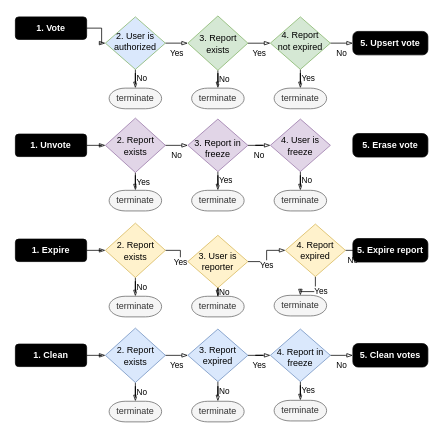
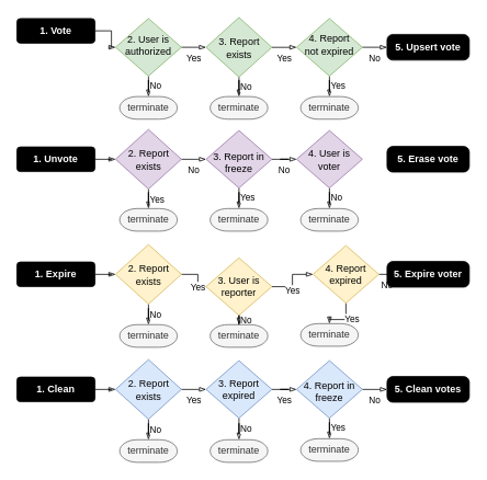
- <mxCell id="6" value="2. User is authorized" style="rhombus;whiteSpace=wrap;html=1;shadow=0;fontFamily=Helvetica;fontSize=12;align=center;strokeWidth=1;spacing=6;spacingTop=-4;fillColor=#dae8fc;strokeColor=#82b366;" parent="1" vertex="1"><mxGeometry x="140" y="22" width="80" height="70" as="geometry" /></mxCell>
+ <mxCell id="6" value="2. User is authorized" style="rhombus;whiteSpace=wrap;html=1;shadow=0;fontFamily=Helvetica;fontSize=12;align=center;strokeWidth=1;spacing=6;spacingTop=-4;fillColor=#d5e8d4;strokeColor=#82b366;" parent="1" vertex="1"><mxGeometry x="140" y="22" width="80" height="70" as="geometry" /></mxCell>
- <mxCell id="51" value="4. User is freeze" style="rhombus;whiteSpace=wrap;html=1;shadow=0;fontFamily=Helvetica;fontSize=12;align=center;strokeWidth=1;spacing=6;spacingTop=2;fillColor=#e1d5e7;strokeColor=#9673a6;" vertex="1" parent="1"><mxGeometry x="360" y="158.25" width="80" height="70" as="geometry" /></mxCell>
+ <mxCell id="51" value="4. User is voter" style="rhombus;whiteSpace=wrap;html=1;shadow=0;fontFamily=Helvetica;fontSize=12;align=center;strokeWidth=1;spacing=6;spacingTop=2;fillColor=#e1d5e7;strokeColor=#9673a6;" vertex="1" parent="1"><mxGeometry x="360" y="158.25" width="80" height="70" as="geometry" /></mxCell>
- <mxCell id="32" value="5. Expire report" style="rounded=1;whiteSpace=wrap;html=1;absoluteArcSize=1;arcSize=14;strokeWidth=1;fillColor=#000000;fontColor=#FFFFFF;fontStyle=1" vertex="1" parent="1"><mxGeometry x="470" y="317.63" width="100" height="31.25" as="geometry" /></mxCell>
+ <mxCell id="32" value="5. Expire voter" style="rounded=1;whiteSpace=wrap;html=1;absoluteArcSize=1;arcSize=14;strokeWidth=1;fillColor=#000000;fontColor=#FFFFFF;fontStyle=1" vertex="1" parent="1"><mxGeometry x="470" y="317.63" width="100" height="31.25" as="geometry" /></mxCell>
